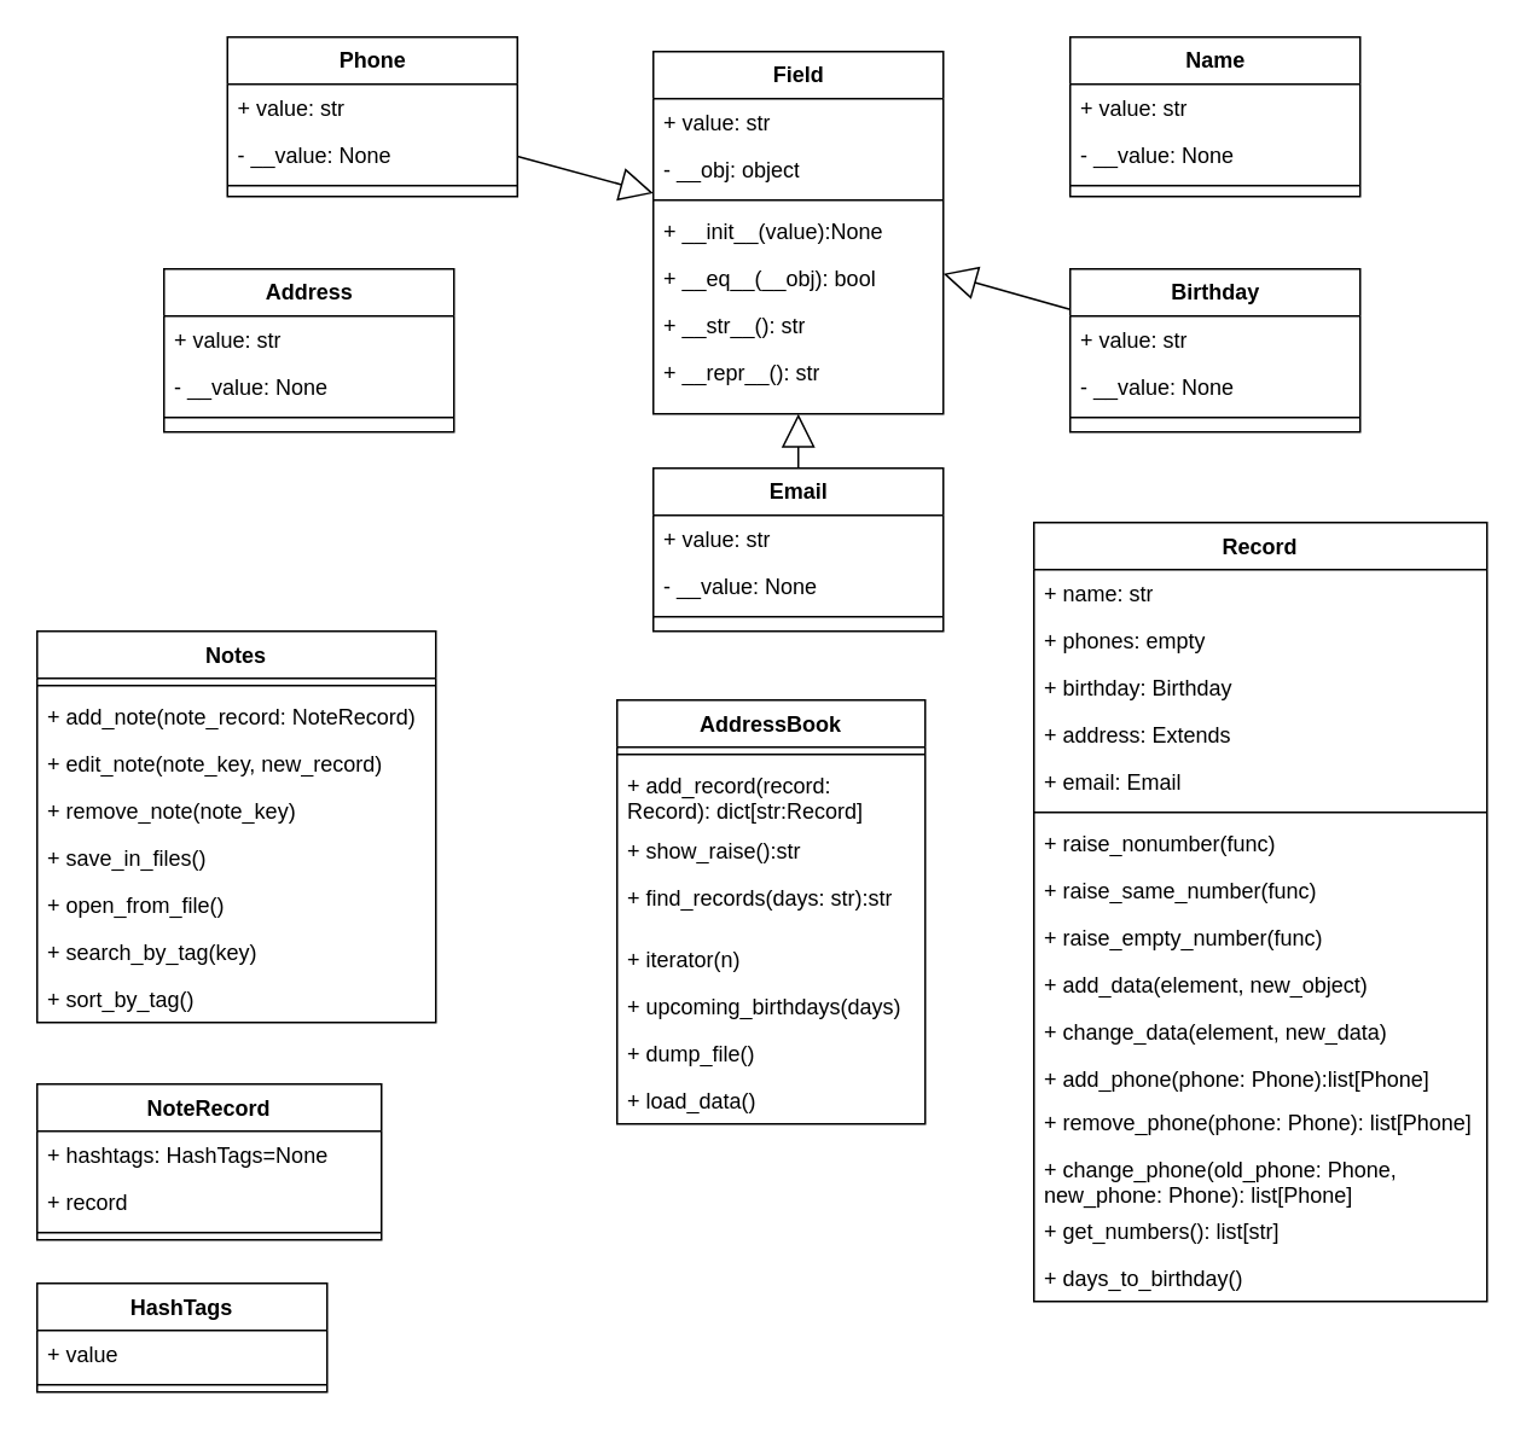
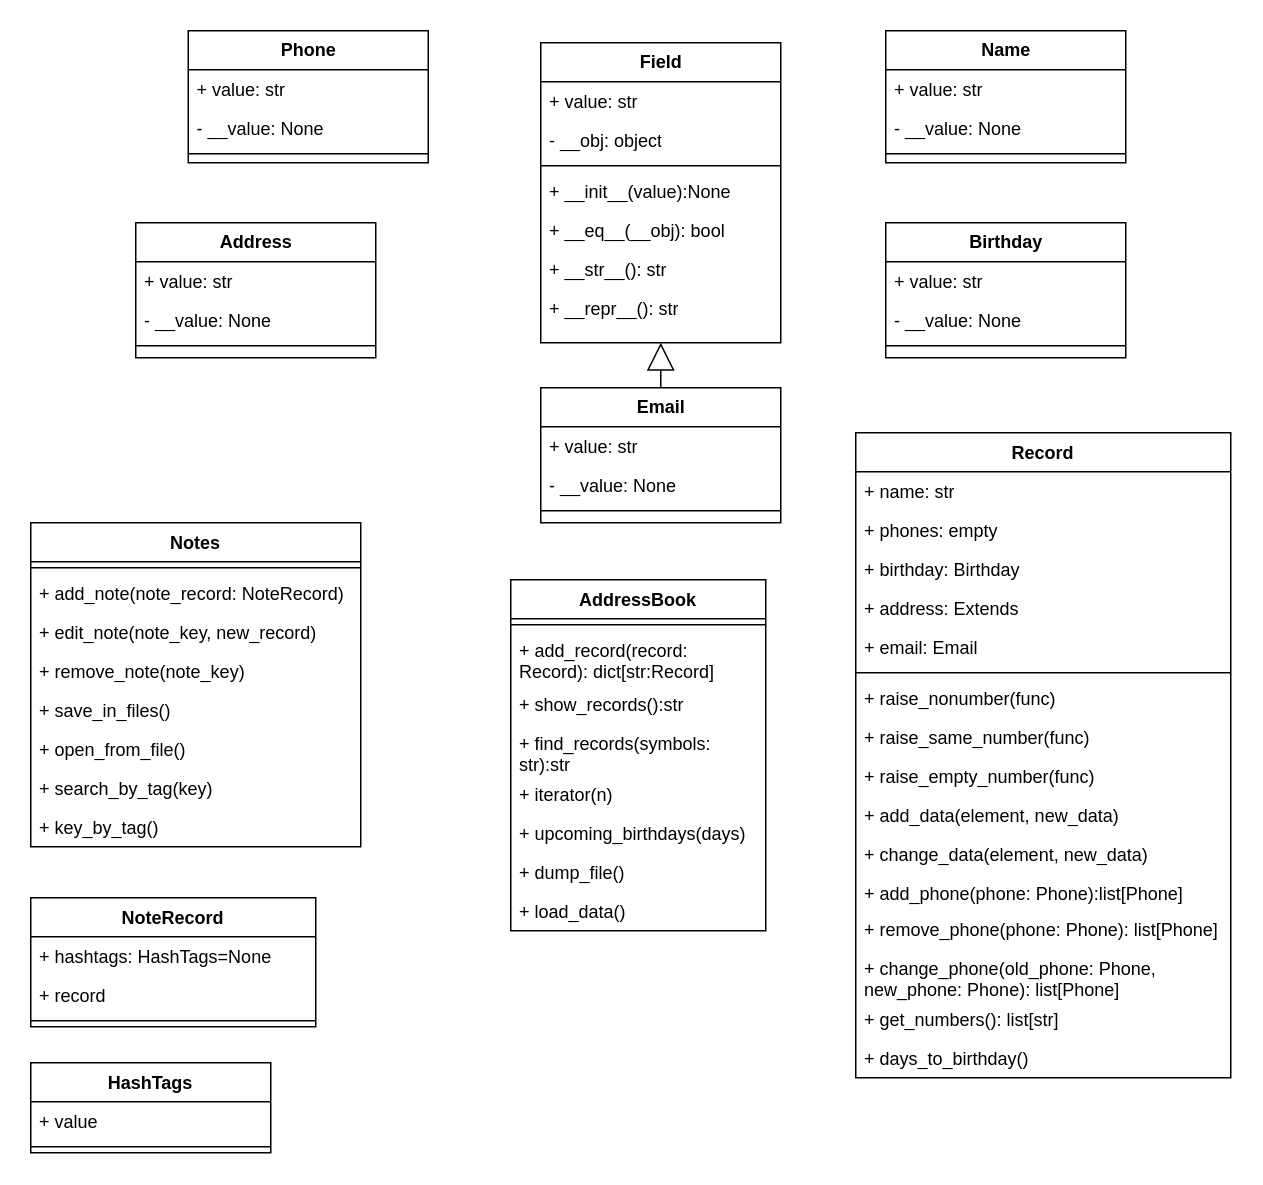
- <mxCell id="4" value="Extends" style="endArrow=block;endSize=16;endFill=0;html=1;rounded=0;movable=1;resizable=1;rotatable=1;deletable=1;editable=1;locked=0;connectable=1;" edge="1" parent="1" source="17" target="5"><mxGeometry x="-1" y="62" width="160" relative="1" as="geometry"><mxPoint x="360" y="468" as="sourcePoint" /><mxPoint x="520" y="468" as="targetPoint" /><mxPoint x="-71" y="32" as="offset" /></mxGeometry></mxCell>
- <mxCell id="3" value="Extends" style="endArrow=block;endSize=16;endFill=0;html=1;rounded=0;movable=1;resizable=1;rotatable=1;deletable=1;editable=1;locked=0;connectable=1;" edge="1" parent="1" source="21" target="5"><mxGeometry x="-1" y="-69" width="160" relative="1" as="geometry"><mxPoint x="380" y="478" as="sourcePoint" /><mxPoint x="540" y="478" as="targetPoint" /><mxPoint x="19" y="89" as="offset" /></mxGeometry></mxCell>
- <mxCell id="53" value="+ show_raise():str" style="text;strokeColor=none;fillColor=none;align=left;verticalAlign=top;spacingLeft=4;spacingRight=4;overflow=hidden;rotatable=0;points=[[0,0.5],[1,0.5]];portConstraint=eastwest;whiteSpace=wrap;html=1;" vertex="1" parent="50"><mxGeometry y="70" width="170" height="26" as="geometry" /></mxCell>
+ <mxCell id="53" value="+ show_records():str" style="text;strokeColor=none;fillColor=none;align=left;verticalAlign=top;spacingLeft=4;spacingRight=4;overflow=hidden;rotatable=0;points=[[0,0.5],[1,0.5]];portConstraint=eastwest;whiteSpace=wrap;html=1;" vertex="1" parent="50"><mxGeometry y="70" width="170" height="26" as="geometry" /></mxCell>
- <mxCell id="54" value="+ find_records(days: str):str" style="text;strokeColor=none;fillColor=none;align=left;verticalAlign=top;spacingLeft=4;spacingRight=4;overflow=hidden;rotatable=0;points=[[0,0.5],[1,0.5]];portConstraint=eastwest;whiteSpace=wrap;html=1;" vertex="1" parent="50"><mxGeometry y="96" width="170" height="34" as="geometry" /></mxCell>
+ <mxCell id="54" value="+ find_records(symbols: str):str" style="text;strokeColor=none;fillColor=none;align=left;verticalAlign=top;spacingLeft=4;spacingRight=4;overflow=hidden;rotatable=0;points=[[0,0.5],[1,0.5]];portConstraint=eastwest;whiteSpace=wrap;html=1;" vertex="1" parent="50"><mxGeometry y="96" width="170" height="34" as="geometry" /></mxCell>
- <mxCell id="43" value="+ add_data(element, new_object)" style="text;strokeColor=none;fillColor=none;align=left;verticalAlign=top;spacingLeft=4;spacingRight=4;overflow=hidden;rotatable=0;points=[[0,0.5],[1,0.5]];portConstraint=eastwest;whiteSpace=wrap;html=1;" vertex="1" parent="33"><mxGeometry y="242" width="250" height="26" as="geometry" /></mxCell>
+ <mxCell id="43" value="+ add_data(element, new_data)" style="text;strokeColor=none;fillColor=none;align=left;verticalAlign=top;spacingLeft=4;spacingRight=4;overflow=hidden;rotatable=0;points=[[0,0.5],[1,0.5]];portConstraint=eastwest;whiteSpace=wrap;html=1;" vertex="1" parent="33"><mxGeometry y="242" width="250" height="26" as="geometry" /></mxCell>
- <mxCell id="67" value="+ sort_by_tag()" style="text;strokeColor=none;fillColor=none;align=left;verticalAlign=top;spacingLeft=4;spacingRight=4;overflow=hidden;rotatable=0;points=[[0,0.5],[1,0.5]];portConstraint=eastwest;whiteSpace=wrap;html=1;" vertex="1" parent="59"><mxGeometry y="190" width="220" height="26" as="geometry" /></mxCell>
+ <mxCell id="67" value="+ key_by_tag()" style="text;strokeColor=none;fillColor=none;align=left;verticalAlign=top;spacingLeft=4;spacingRight=4;overflow=hidden;rotatable=0;points=[[0,0.5],[1,0.5]];portConstraint=eastwest;whiteSpace=wrap;html=1;" vertex="1" parent="59"><mxGeometry y="190" width="220" height="26" as="geometry" /></mxCell>
